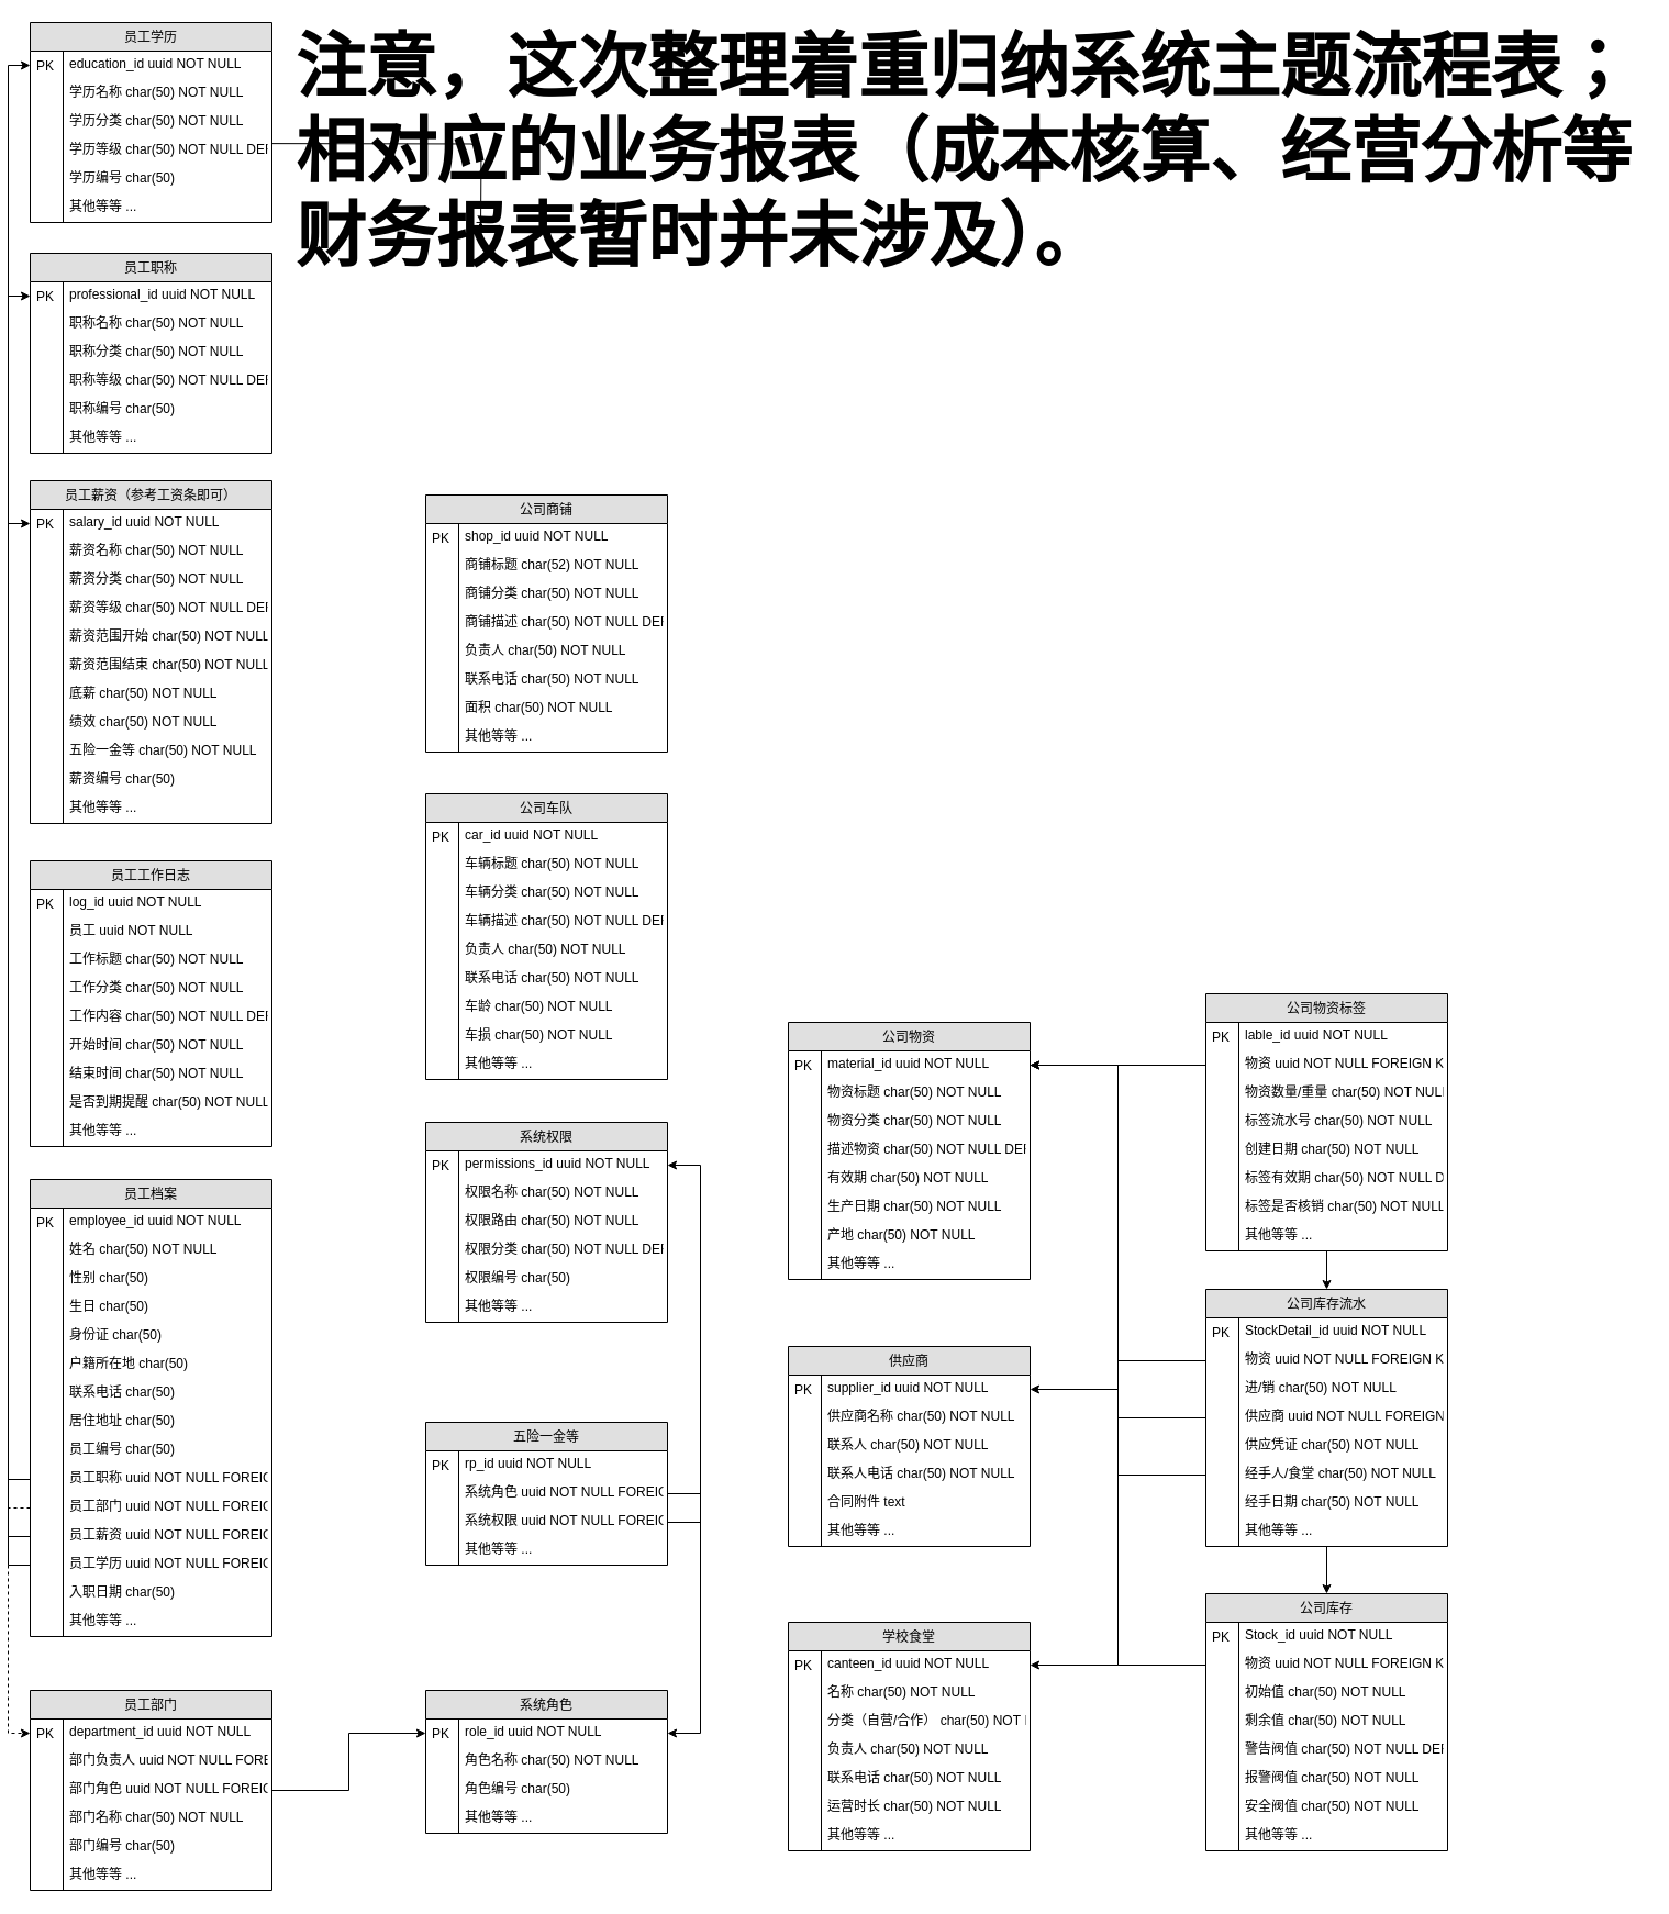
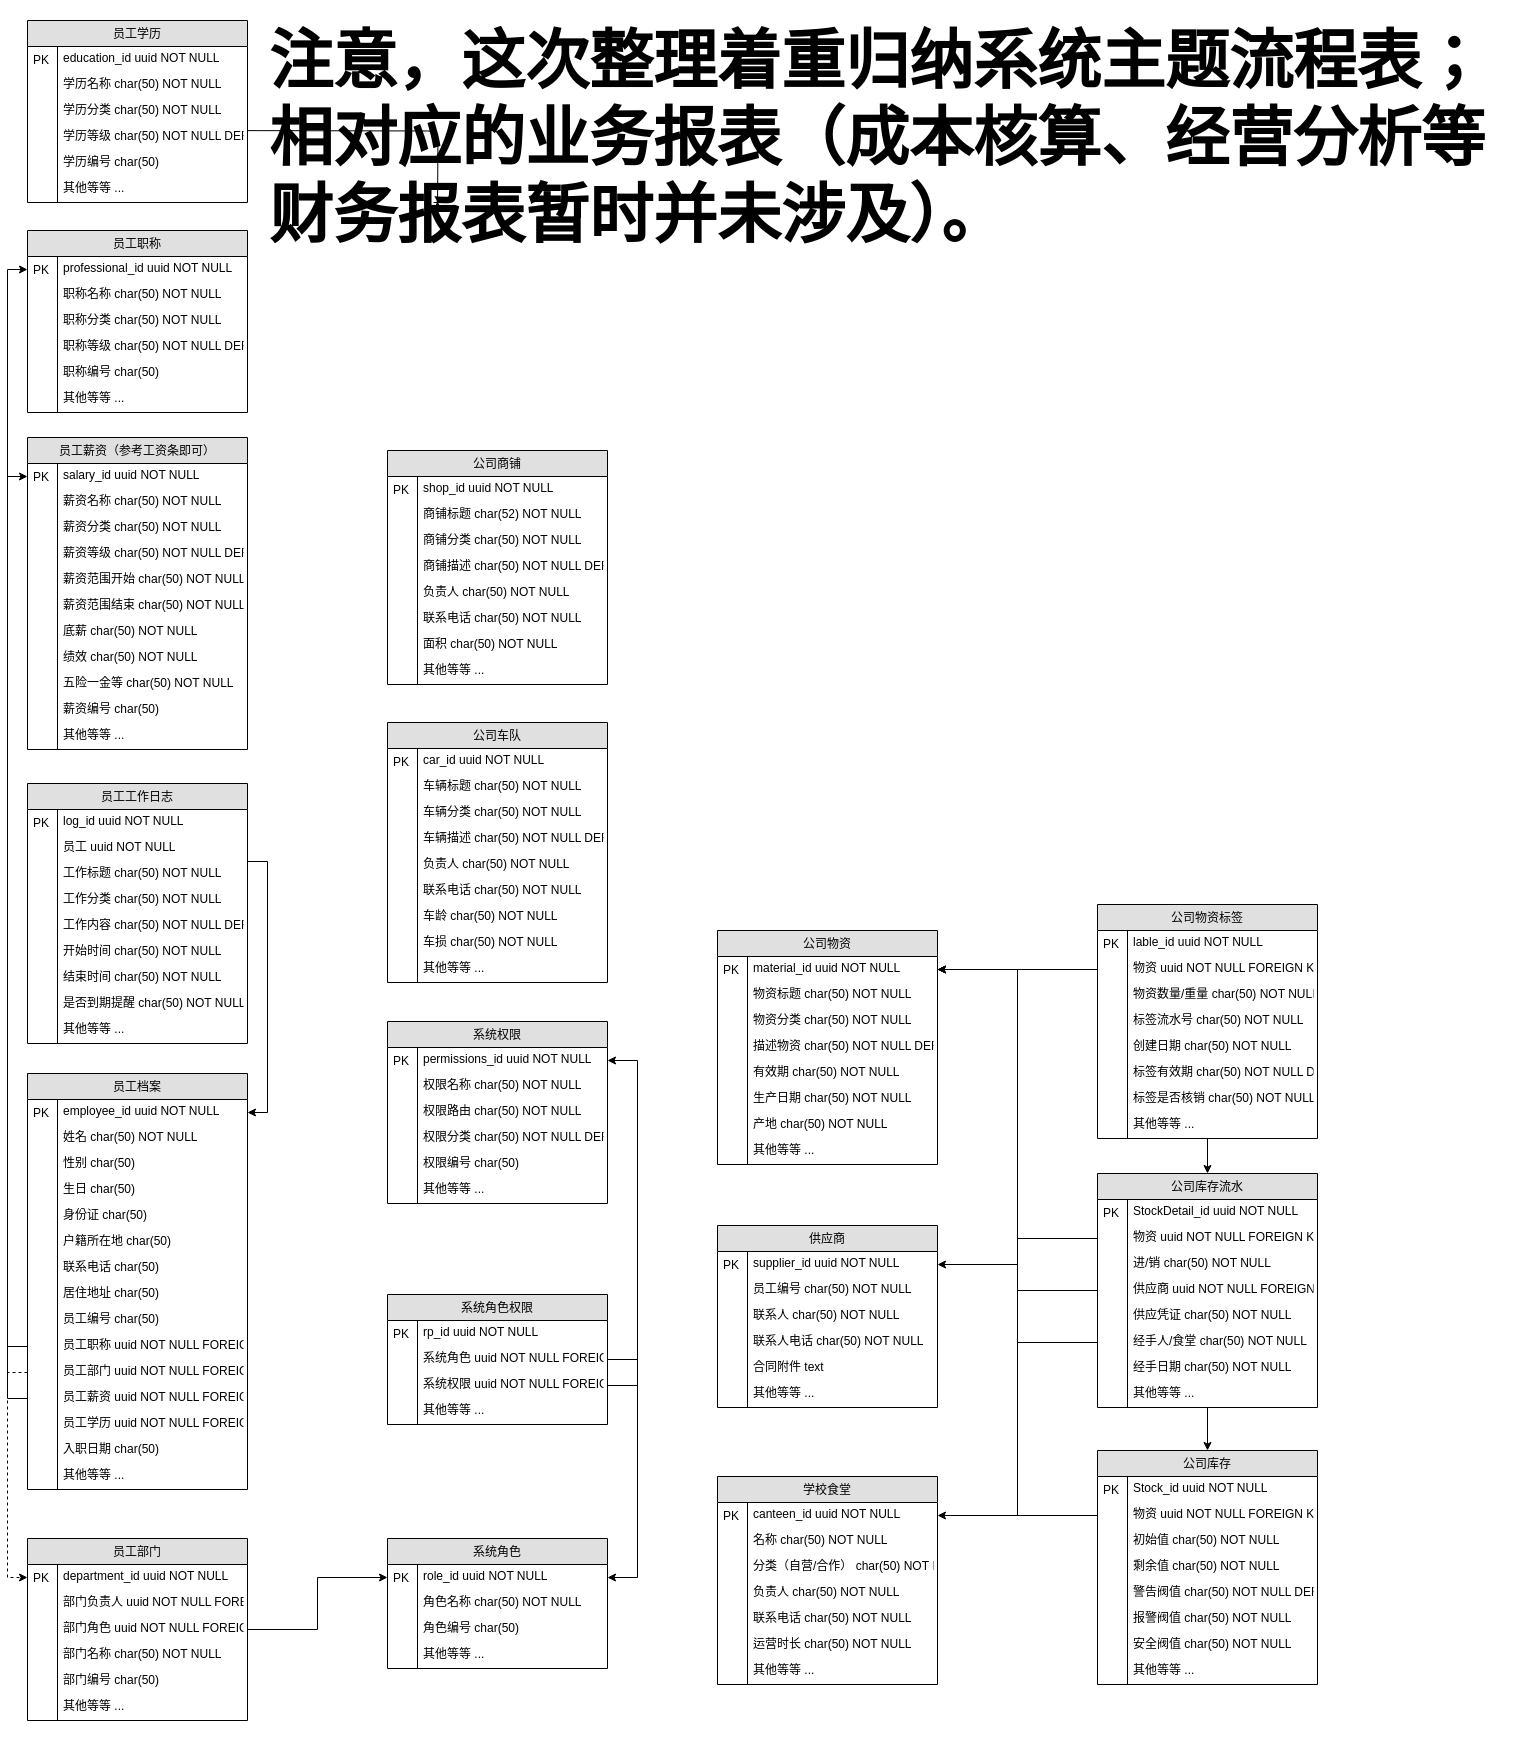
- <mxCell id="295" style="edgeStyle=orthogonalEdgeStyle;rounded=0;orthogonalLoop=1;jettySize=auto;html=1;entryX=0;entryY=0.5;entryDx=0;entryDy=0;" edge="1" parent="1" source="49" target="113"><mxGeometry relative="1" as="geometry" /></mxCell>
+ <mxCell id="292" style="edgeStyle=orthogonalEdgeStyle;rounded=0;orthogonalLoop=1;jettySize=auto;html=1;entryX=1;entryY=0.5;entryDx=0;entryDy=0;" edge="1" parent="1" source="187" target="25"><mxGeometry relative="1" as="geometry"><Array as="points"><mxPoint x="260" y="861" /><mxPoint x="260" y="1112" /></Array></mxGeometry></mxCell>
- <mxCell id="14" value="供应商名称 char(50) NOT NULL" style="shape=partialRectangle;top=0;left=0;right=0;bottom=0;align=left;verticalAlign=top;spacingTop=-2;fillColor=none;spacingLeft=34;spacingRight=4;overflow=hidden;rotatable=0;points=[[0,0.5],[1,0.5]];portConstraint=eastwest;dropTarget=0;" vertex="1" parent="11"><mxGeometry y="52" width="220" height="26" as="geometry" /></mxCell>
+ <mxCell id="14" value="员工编号 char(50) NOT NULL" style="shape=partialRectangle;top=0;left=0;right=0;bottom=0;align=left;verticalAlign=top;spacingTop=-2;fillColor=none;spacingLeft=34;spacingRight=4;overflow=hidden;rotatable=0;points=[[0,0.5],[1,0.5]];portConstraint=eastwest;dropTarget=0;" vertex="1" parent="11"><mxGeometry y="52" width="220" height="26" as="geometry" /></mxCell>
- <mxCell id="90" value="五险一金等" style="swimlane;fontStyle=0;childLayout=stackLayout;horizontal=1;startSize=26;fillColor=#e0e0e0;horizontalStack=0;resizeParent=1;resizeLast=0;collapsible=1;marginBottom=0;swimlaneFillColor=#ffffff;align=center;" vertex="1" parent="1"><mxGeometry x="380" y="1294" width="220" height="130" as="geometry" /></mxCell>
+ <mxCell id="90" value="系统角色权限" style="swimlane;fontStyle=0;childLayout=stackLayout;horizontal=1;startSize=26;fillColor=#e0e0e0;horizontalStack=0;resizeParent=1;resizeLast=0;collapsible=1;marginBottom=0;swimlaneFillColor=#ffffff;align=center;" vertex="1" parent="1"><mxGeometry x="380" y="1294" width="220" height="130" as="geometry" /></mxCell>
